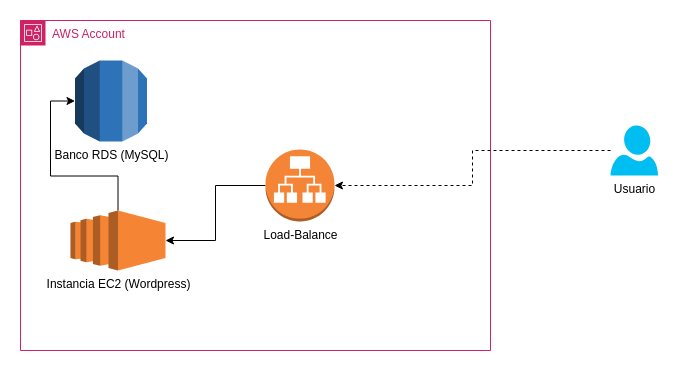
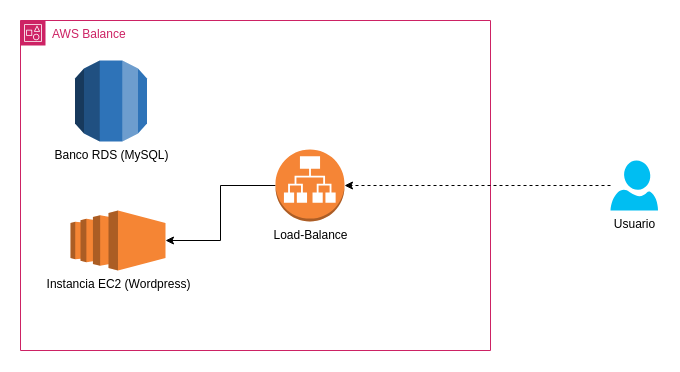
- <mxCell id="2" value="AWS Account" style="points=[[0,0],[0.25,0],[0.5,0],[0.75,0],[1,0],[1,0.25],[1,0.5],[1,0.75],[1,1],[0.75,1],[0.5,1],[0.25,1],[0,1],[0,0.75],[0,0.5],[0,0.25]];outlineConnect=0;gradientColor=none;html=1;whiteSpace=wrap;fontSize=12;fontStyle=0;container=1;pointerEvents=0;collapsible=0;recursiveResize=0;shape=mxgraph.aws4.group;grIcon=mxgraph.aws4.group_account;strokeColor=#CD2264;fillColor=none;verticalAlign=top;align=left;spacingLeft=30;fontColor=#CD2264;dashed=0;" vertex="1" parent="1"><mxGeometry x="20" y="20" width="470" height="330" as="geometry" /></mxCell>
+ <mxCell id="2" value="AWS Balance" style="points=[[0,0],[0.25,0],[0.5,0],[0.75,0],[1,0],[1,0.25],[1,0.5],[1,0.75],[1,1],[0.75,1],[0.5,1],[0.25,1],[0,1],[0,0.75],[0,0.5],[0,0.25]];outlineConnect=0;gradientColor=none;html=1;whiteSpace=wrap;fontSize=12;fontStyle=0;container=1;pointerEvents=0;collapsible=0;recursiveResize=0;shape=mxgraph.aws4.group;grIcon=mxgraph.aws4.group_account;strokeColor=#CD2264;fillColor=none;verticalAlign=top;align=left;spacingLeft=30;fontColor=#CD2264;dashed=0;" vertex="1" parent="1"><mxGeometry x="20" y="20" width="470" height="330" as="geometry" /></mxCell>
- <mxCell id="9" value="Usuario" style="verticalLabelPosition=bottom;html=1;verticalAlign=top;align=center;strokeColor=none;fillColor=#00BEF2;shape=mxgraph.azure.user;" vertex="1" parent="1"><mxGeometry x="610" y="125" width="47.5" height="50" as="geometry" /></mxCell>
+ <mxCell id="9" value="Usuario" style="verticalLabelPosition=bottom;html=1;verticalAlign=top;align=center;strokeColor=none;fillColor=#00BEF2;shape=mxgraph.azure.user;" vertex="1" parent="1"><mxGeometry x="610" y="160" width="47.5" height="50" as="geometry" /></mxCell>
- <mxCell id="7" style="edgeStyle=orthogonalEdgeStyle;rounded=0;orthogonalLoop=1;jettySize=auto;html=1;exitX=0.5;exitY=0;exitDx=0;exitDy=0;exitPerimeter=0;entryX=0;entryY=0.5;entryDx=0;entryDy=0;entryPerimeter=0;" edge="1" parent="2" source="4" target="3"><mxGeometry relative="1" as="geometry" /></mxCell>
- <mxCell id="6" value="Load-Balance" style="outlineConnect=0;dashed=0;verticalLabelPosition=bottom;verticalAlign=top;align=center;html=1;shape=mxgraph.aws3.application_load_balancer;fillColor=#F58536;gradientColor=none;" vertex="1" parent="2"><mxGeometry x="245" y="129" width="69" height="72" as="geometry" /></mxCell>
+ <mxCell id="6" value="Load-Balance" style="outlineConnect=0;dashed=0;verticalLabelPosition=bottom;verticalAlign=top;align=center;html=1;shape=mxgraph.aws3.application_load_balancer;fillColor=#F58536;gradientColor=none;" vertex="1" parent="2"><mxGeometry x="255" y="129" width="69" height="72" as="geometry" /></mxCell>
